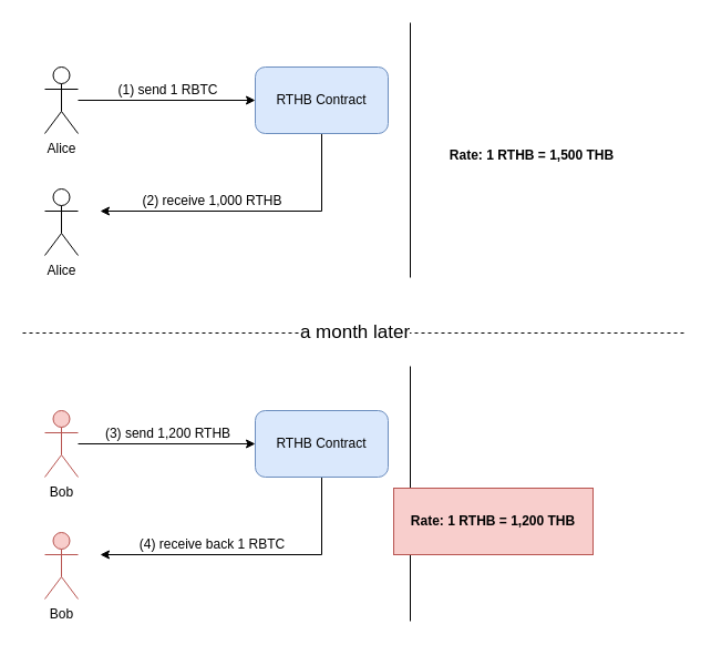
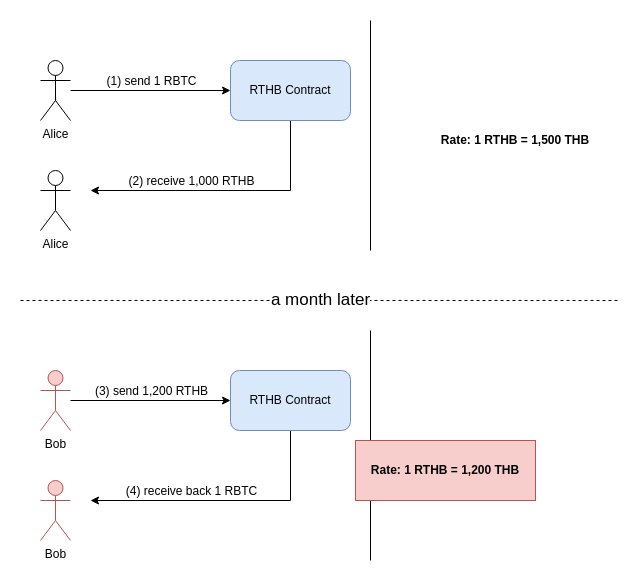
- <mxCell id="9" value="Rate: 1 RTHB = 1,500 THB" style="text;html=1;strokeColor=none;fillColor=none;align=center;verticalAlign=middle;whiteSpace=wrap;rounded=0;fontStyle=1" vertex="1" parent="1"><mxGeometry x="390" y="110" width="180" height="60" as="geometry" /></mxCell>
+ <mxCell id="9" value="Rate: 1 RTHB = 1,500 THB" style="text;html=1;strokeColor=none;fillColor=none;align=center;verticalAlign=middle;whiteSpace=wrap;rounded=0;fontStyle=1" vertex="1" parent="1"><mxGeometry x="425" y="110" width="180" height="60" as="geometry" /></mxCell>
